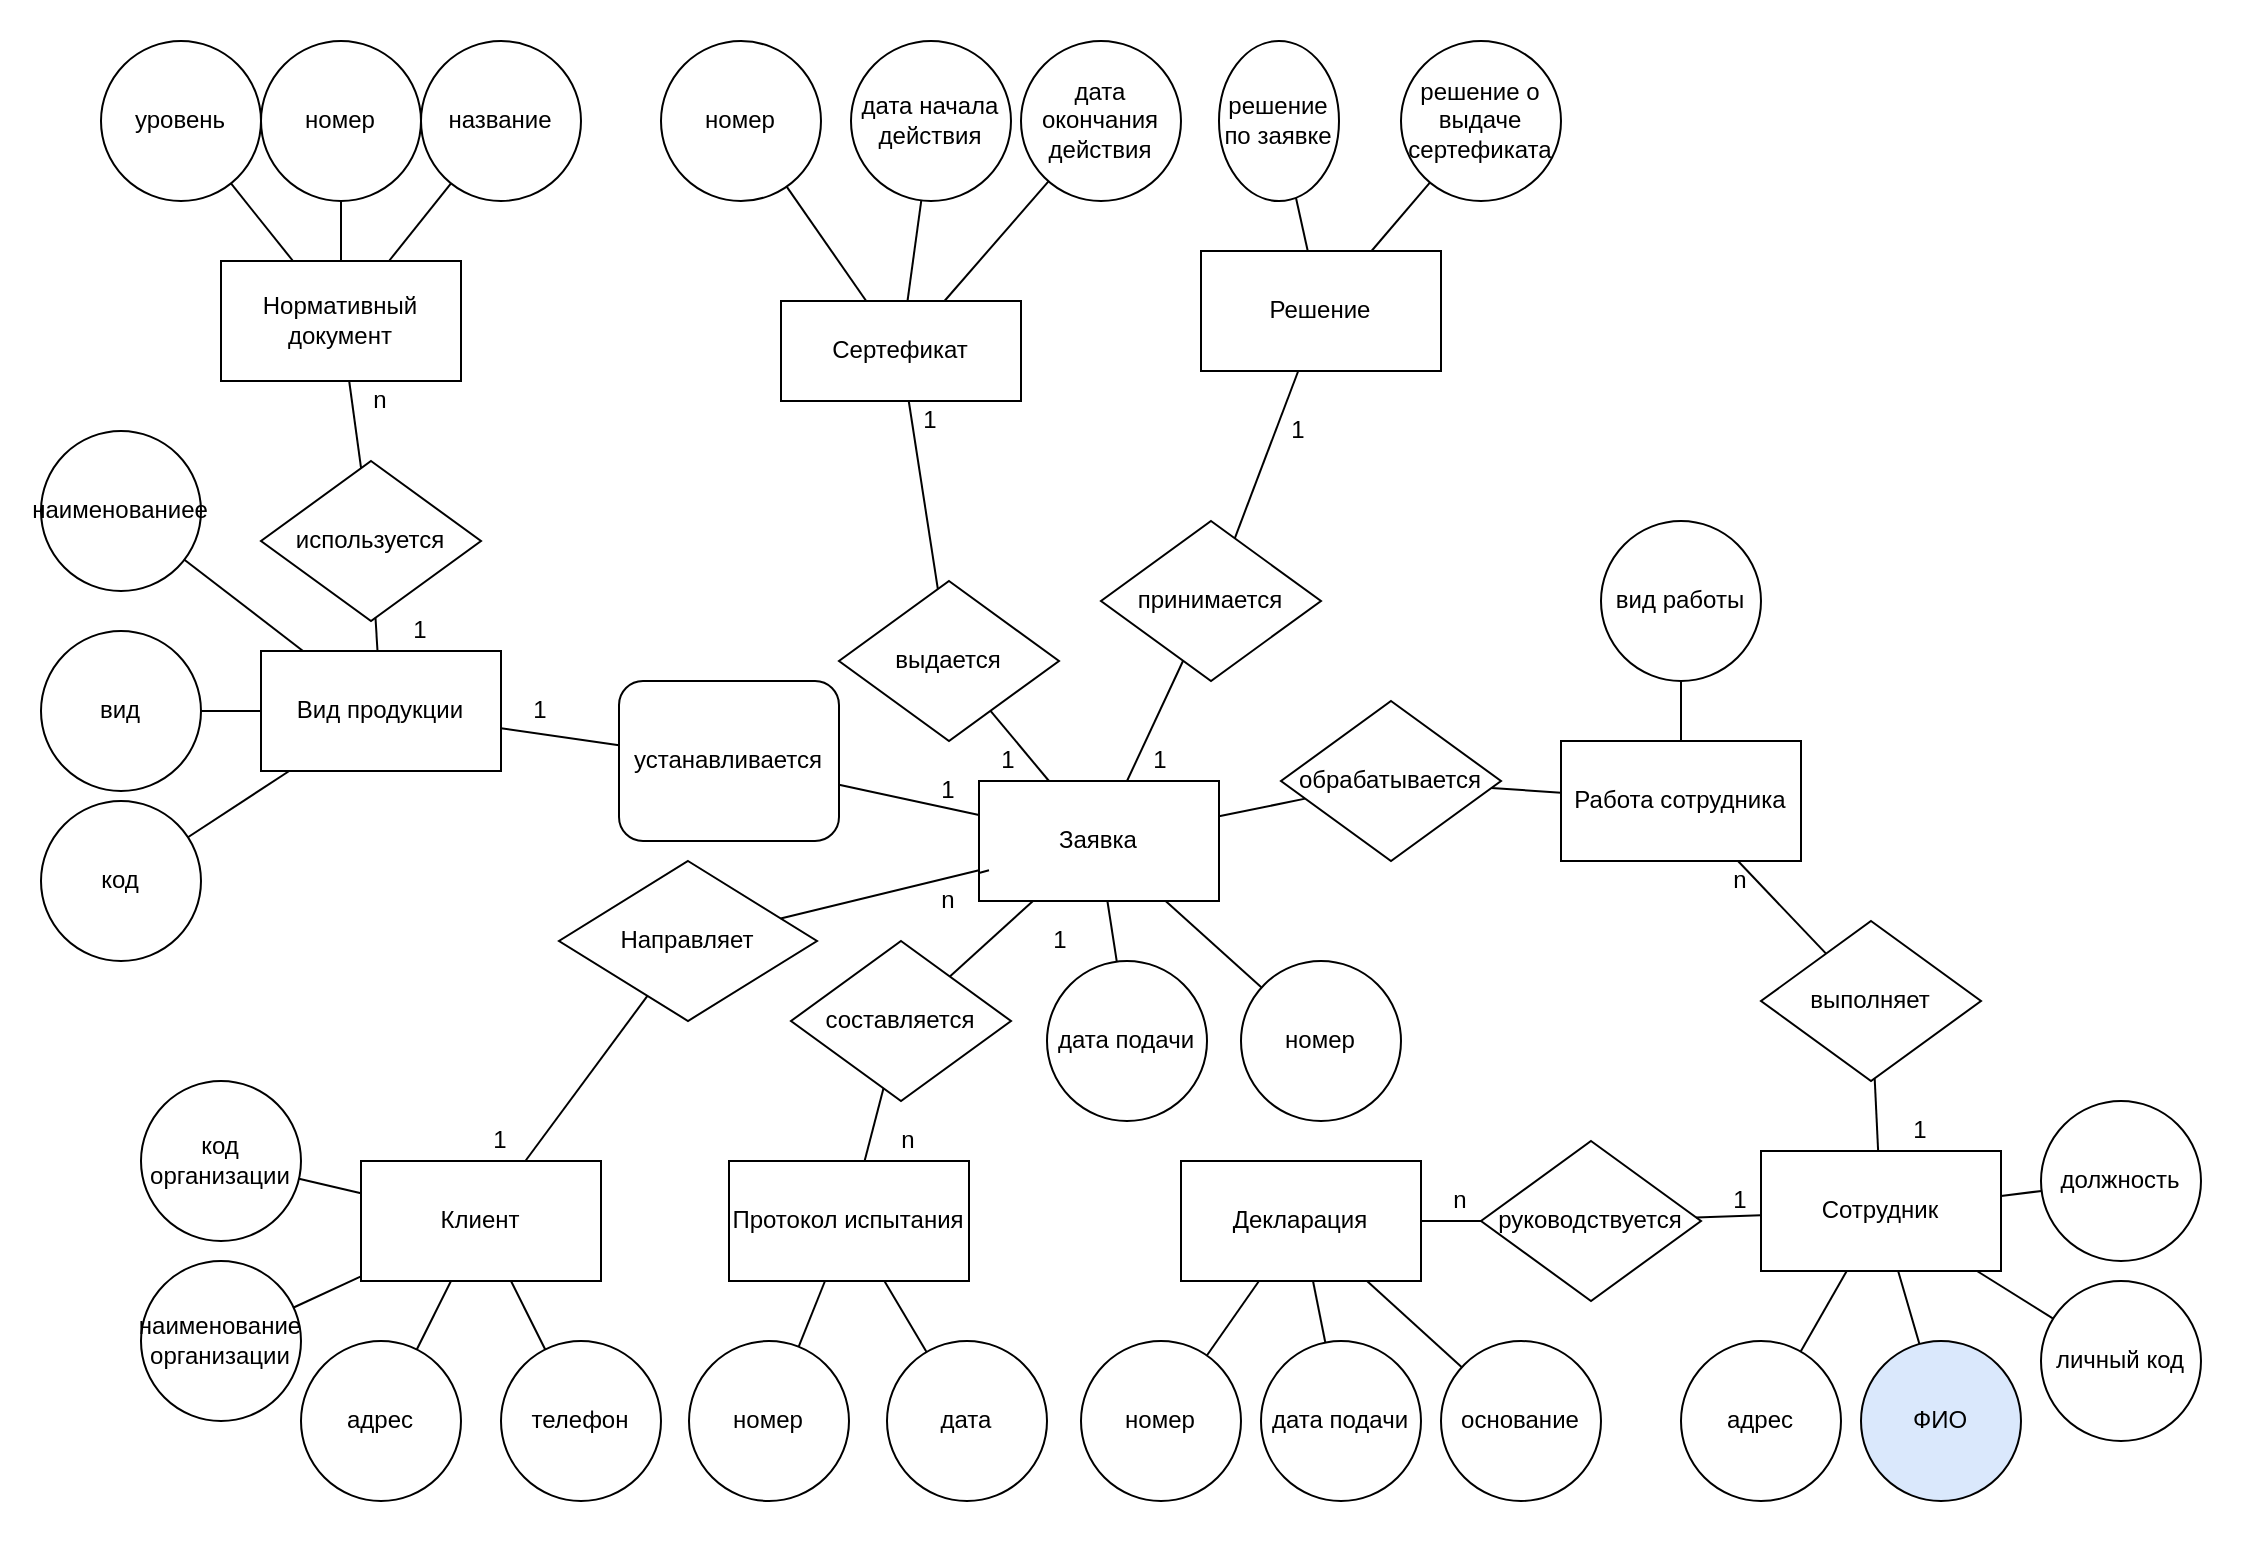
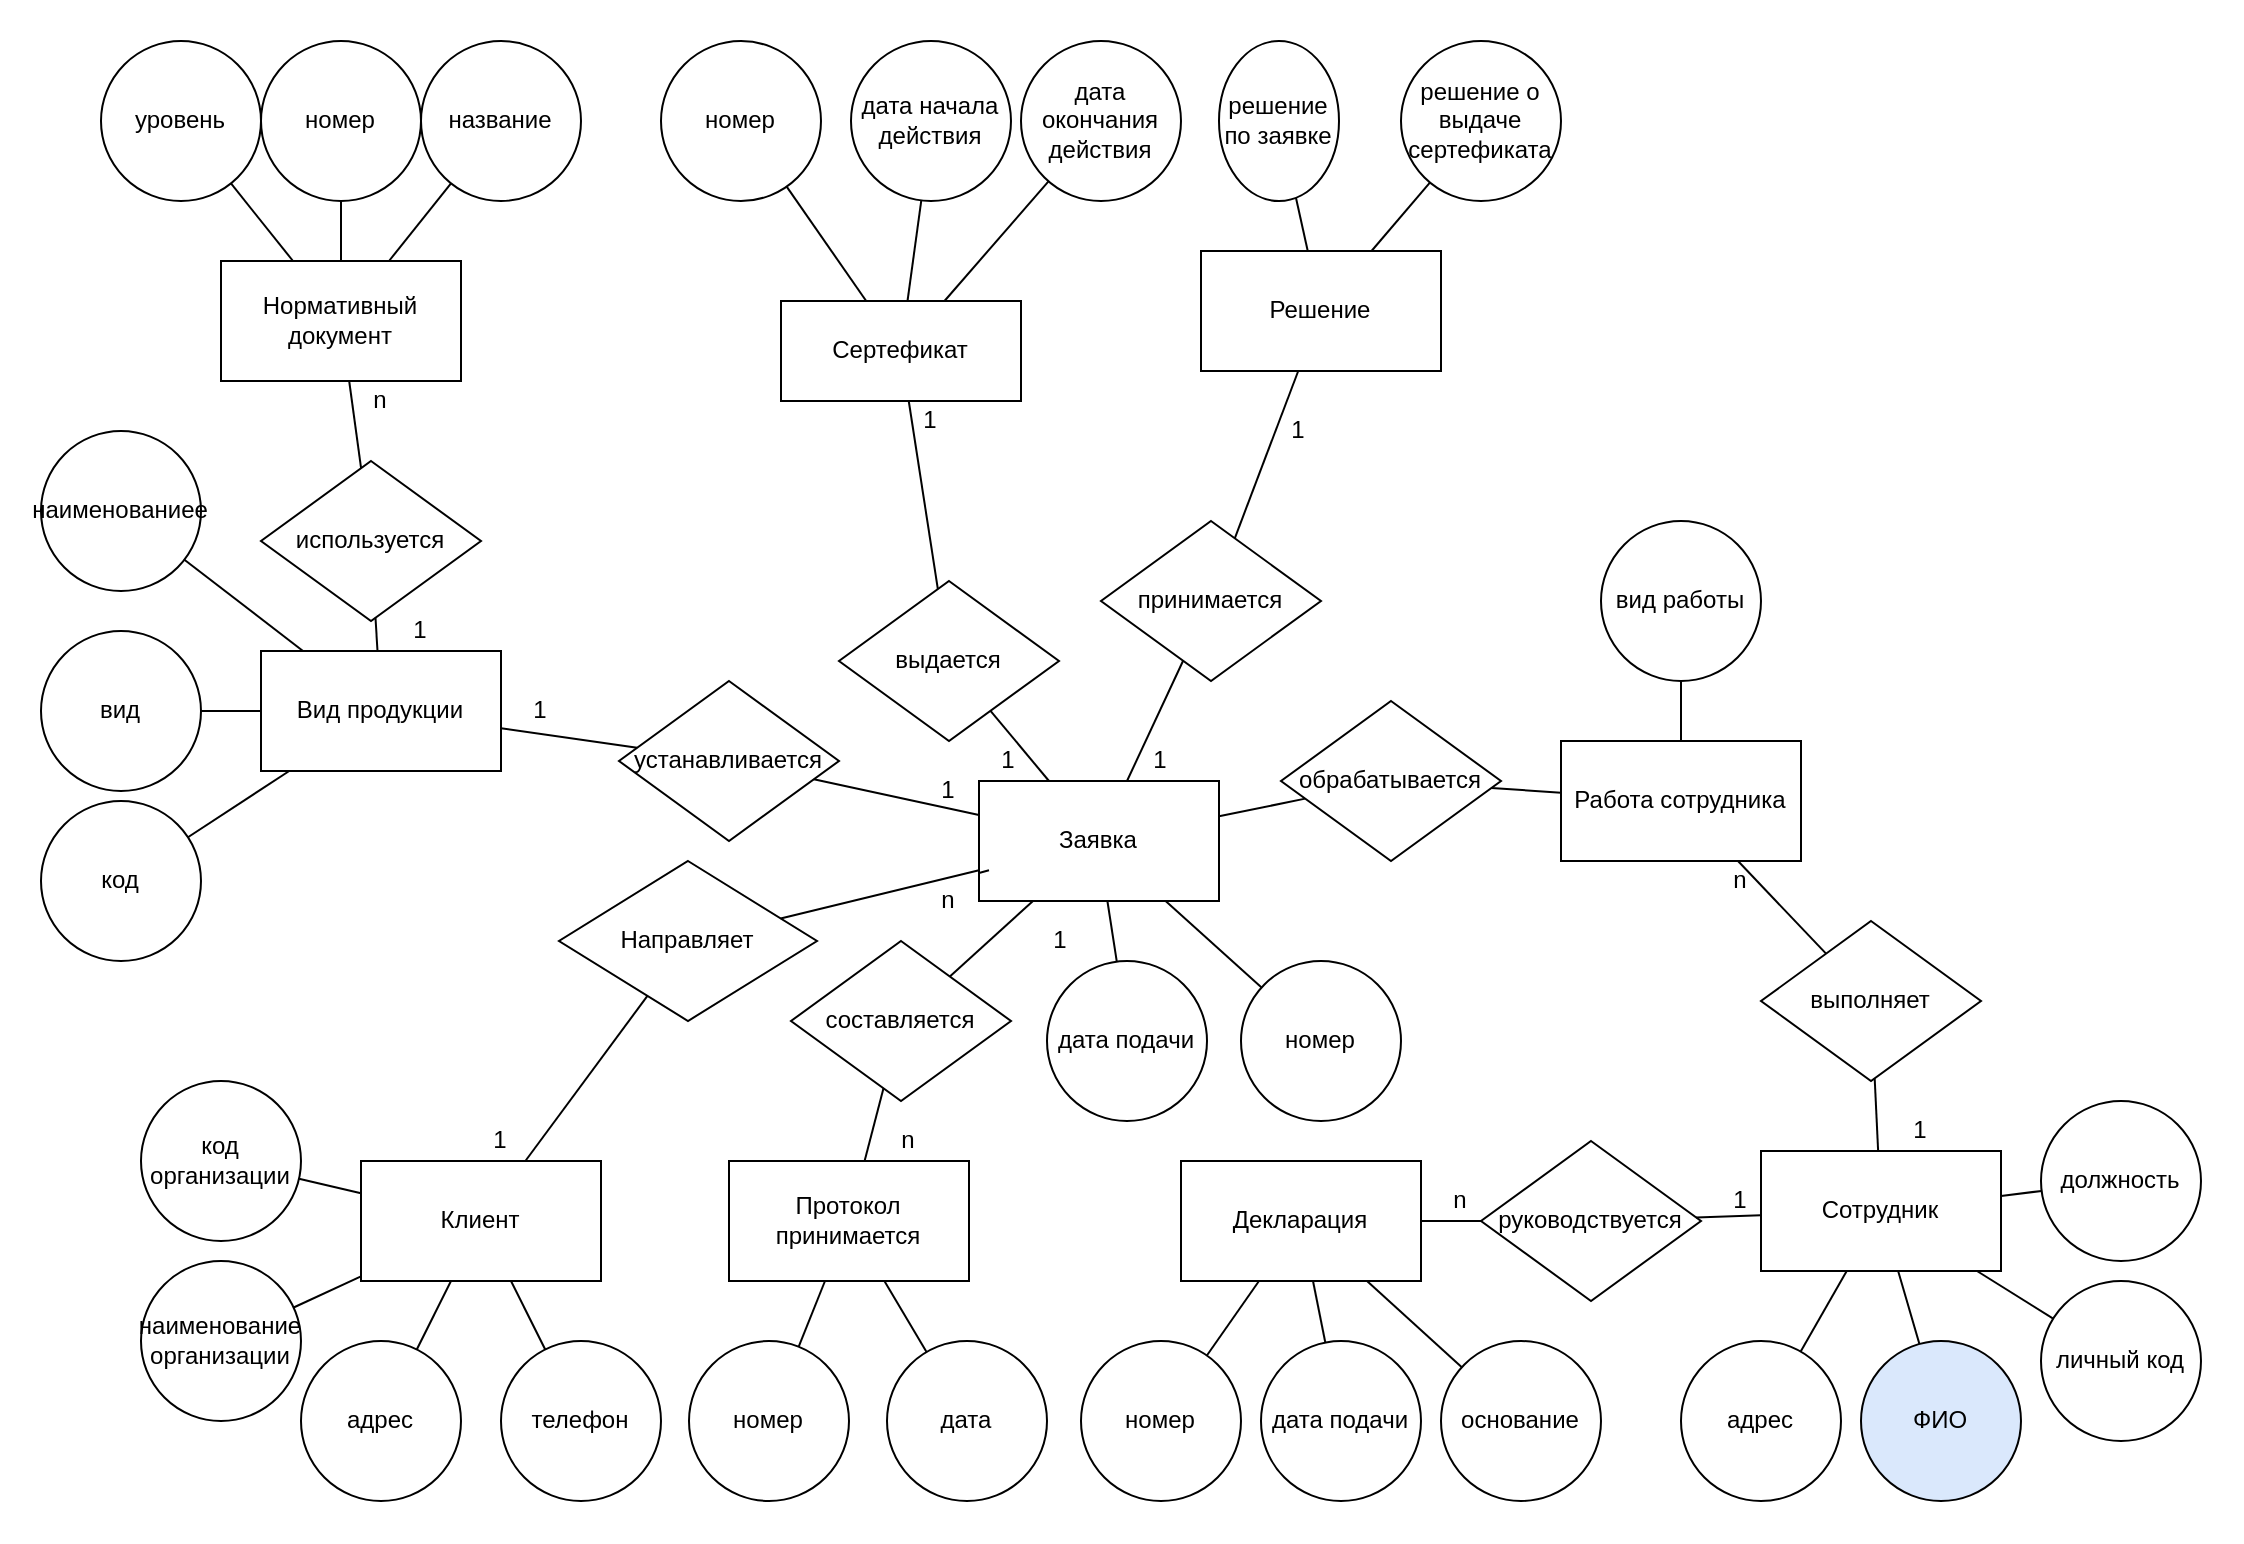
- <mxCell id="90" value="устанавливается" style="whiteSpace=wrap;html=1;rounded=1;" parent="1" vertex="1"><mxGeometry x="309" y="340" width="110" height="80" as="geometry" /></mxCell>
+ <mxCell id="90" value="устанавливается" style="rhombus;whiteSpace=wrap;html=1;" parent="1" vertex="1"><mxGeometry x="309" y="340" width="110" height="80" as="geometry" /></mxCell>
- <mxCell id="51" value="Протокол испытания" style="rounded=0;whiteSpace=wrap;html=1;" parent="1" vertex="1"><mxGeometry x="364" y="580" width="120" height="60" as="geometry" /></mxCell>
+ <mxCell id="51" value="Протокол принимается" style="rounded=0;whiteSpace=wrap;html=1;" parent="1" vertex="1"><mxGeometry x="364" y="580" width="120" height="60" as="geometry" /></mxCell>
